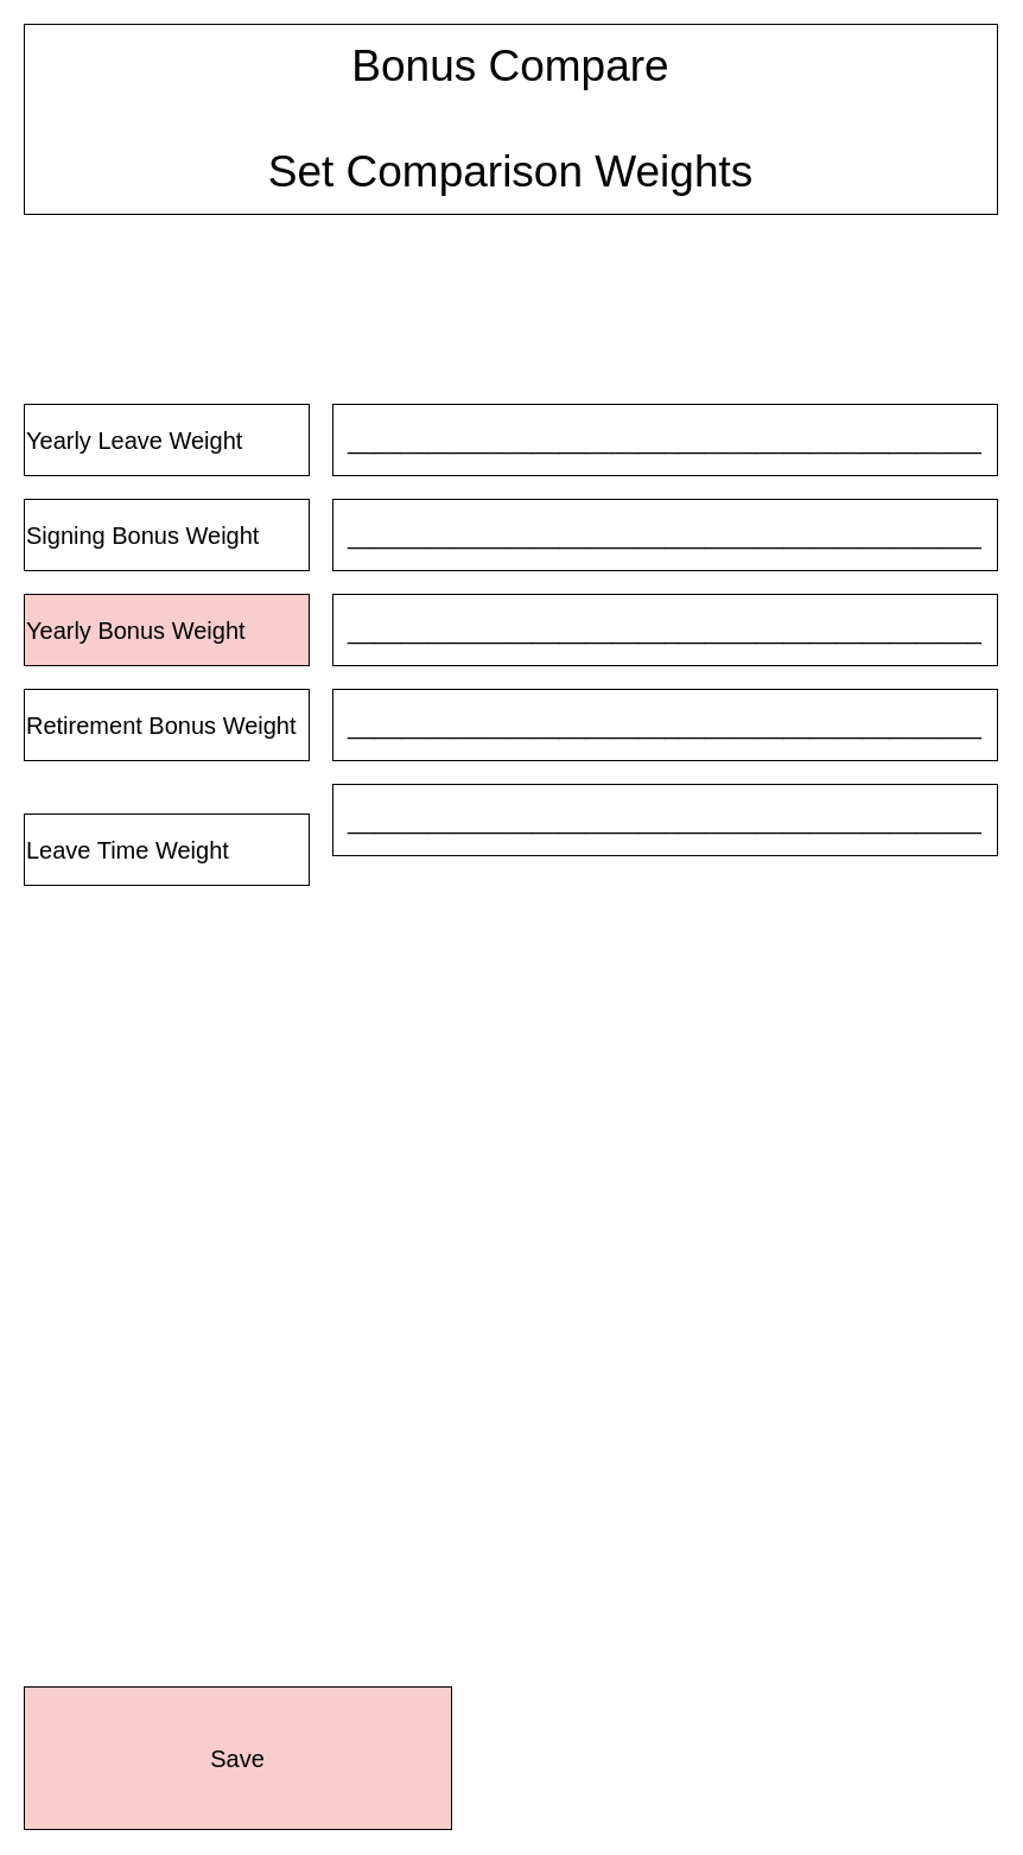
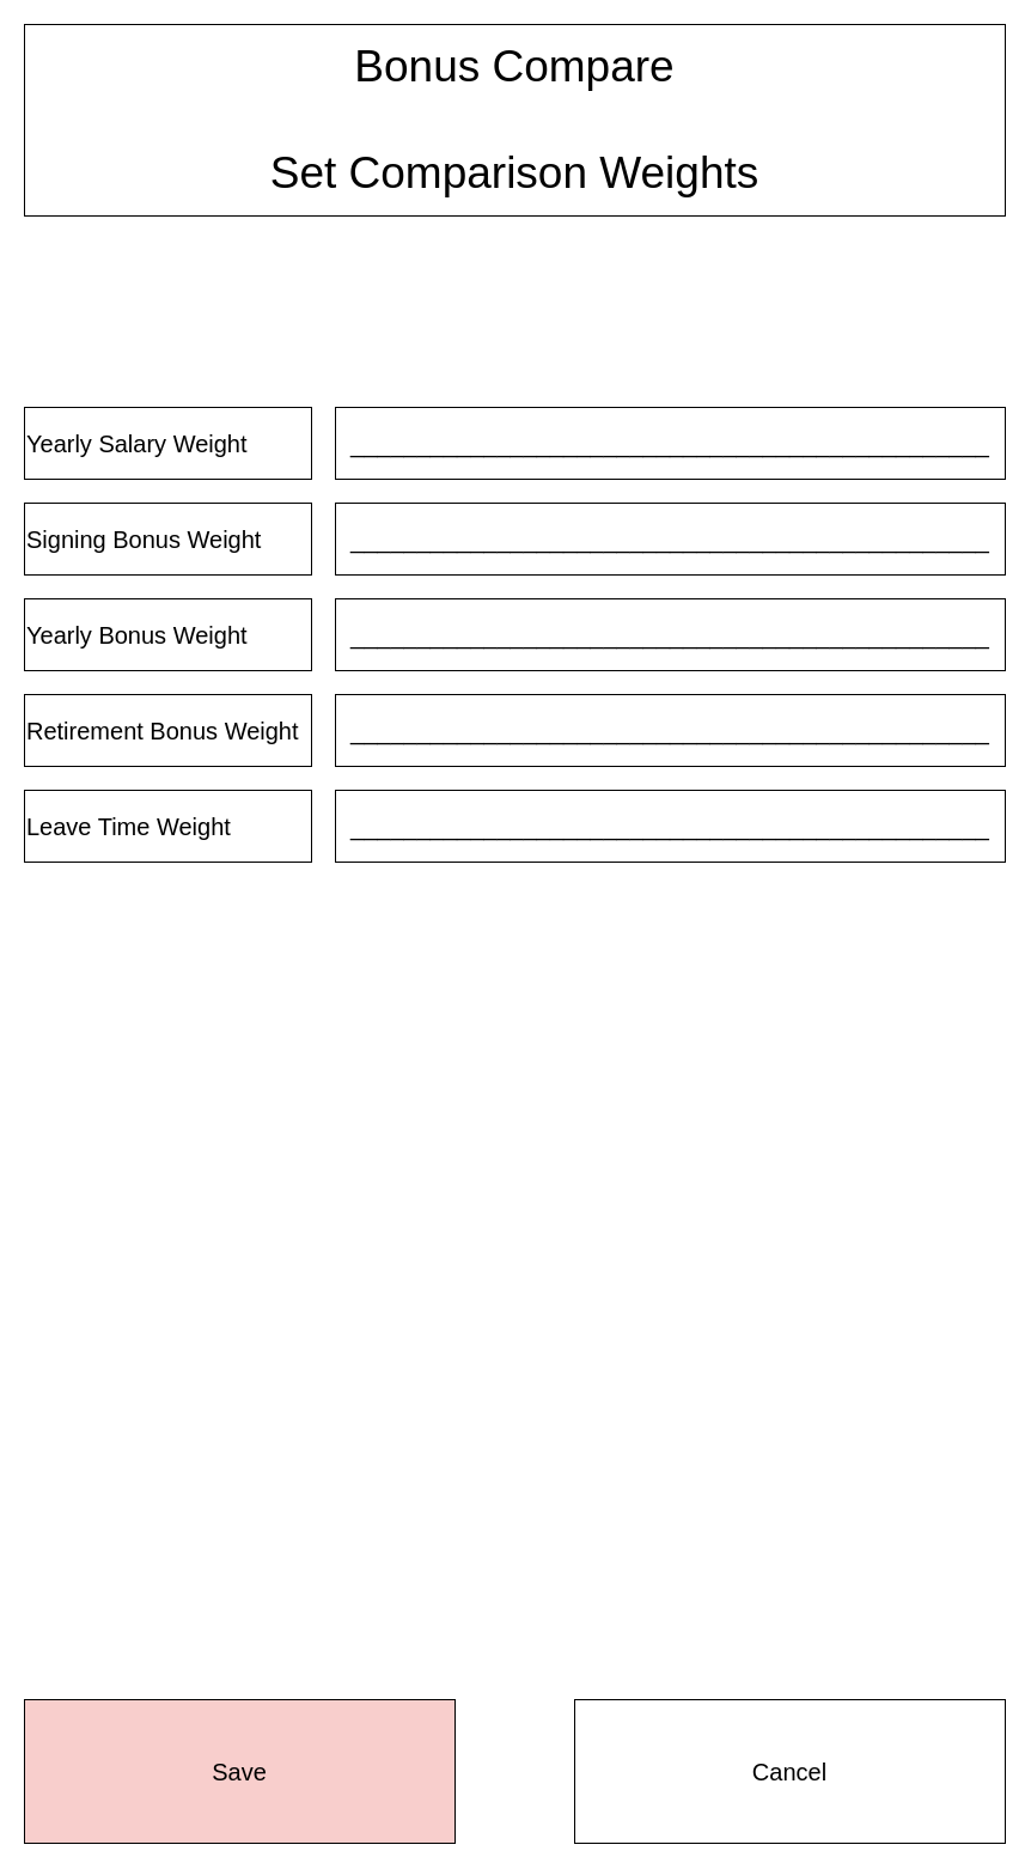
- <mxCell id="3" value="&lt;font style=&quot;font-size: 20px&quot;&gt;Yearly Leave Weight&lt;/font&gt;" style="rounded=0;whiteSpace=wrap;html=1;align=left;" vertex="1" parent="1"><mxGeometry x="20" y="340" width="240" height="60" as="geometry" /></mxCell>
+ <mxCell id="3" value="&lt;font style=&quot;font-size: 20px&quot;&gt;Yearly Salary Weight&lt;/font&gt;" style="rounded=0;whiteSpace=wrap;html=1;align=left;" vertex="1" parent="1"><mxGeometry x="20" y="340" width="240" height="60" as="geometry" /></mxCell>
- <mxCell id="7" value="&lt;font style=&quot;font-size: 20px&quot;&gt;Yearly Bonus Weight&lt;/font&gt;" style="rounded=0;whiteSpace=wrap;html=1;align=left;fillColor=#f8cecc;" vertex="1" parent="1"><mxGeometry x="20" y="500" width="240" height="60" as="geometry" /></mxCell>
+ <mxCell id="7" value="&lt;font style=&quot;font-size: 20px&quot;&gt;Yearly Bonus Weight&lt;/font&gt;" style="rounded=0;whiteSpace=wrap;html=1;align=left;" vertex="1" parent="1"><mxGeometry x="20" y="500" width="240" height="60" as="geometry" /></mxCell>
- <mxCell id="11" value="&lt;span style=&quot;font-size: 20px&quot;&gt;Leave Time Weight&lt;/span&gt;" style="rounded=0;whiteSpace=wrap;html=1;align=left;" vertex="1" parent="1"><mxGeometry x="20" y="685" width="240" height="60" as="geometry" /></mxCell>
+ <mxCell id="11" value="&lt;span style=&quot;font-size: 20px&quot;&gt;Leave Time Weight&lt;/span&gt;" style="rounded=0;whiteSpace=wrap;html=1;align=left;" vertex="1" parent="1"><mxGeometry x="20" y="660" width="240" height="60" as="geometry" /></mxCell>
+ <mxCell id="14" value="&lt;font style=&quot;font-size: 20px&quot;&gt;Cancel&lt;/font&gt;" style="rounded=0;whiteSpace=wrap;html=1;" vertex="1" parent="1"><mxGeometry x="480" y="1420" width="360" height="120" as="geometry" /></mxCell>
